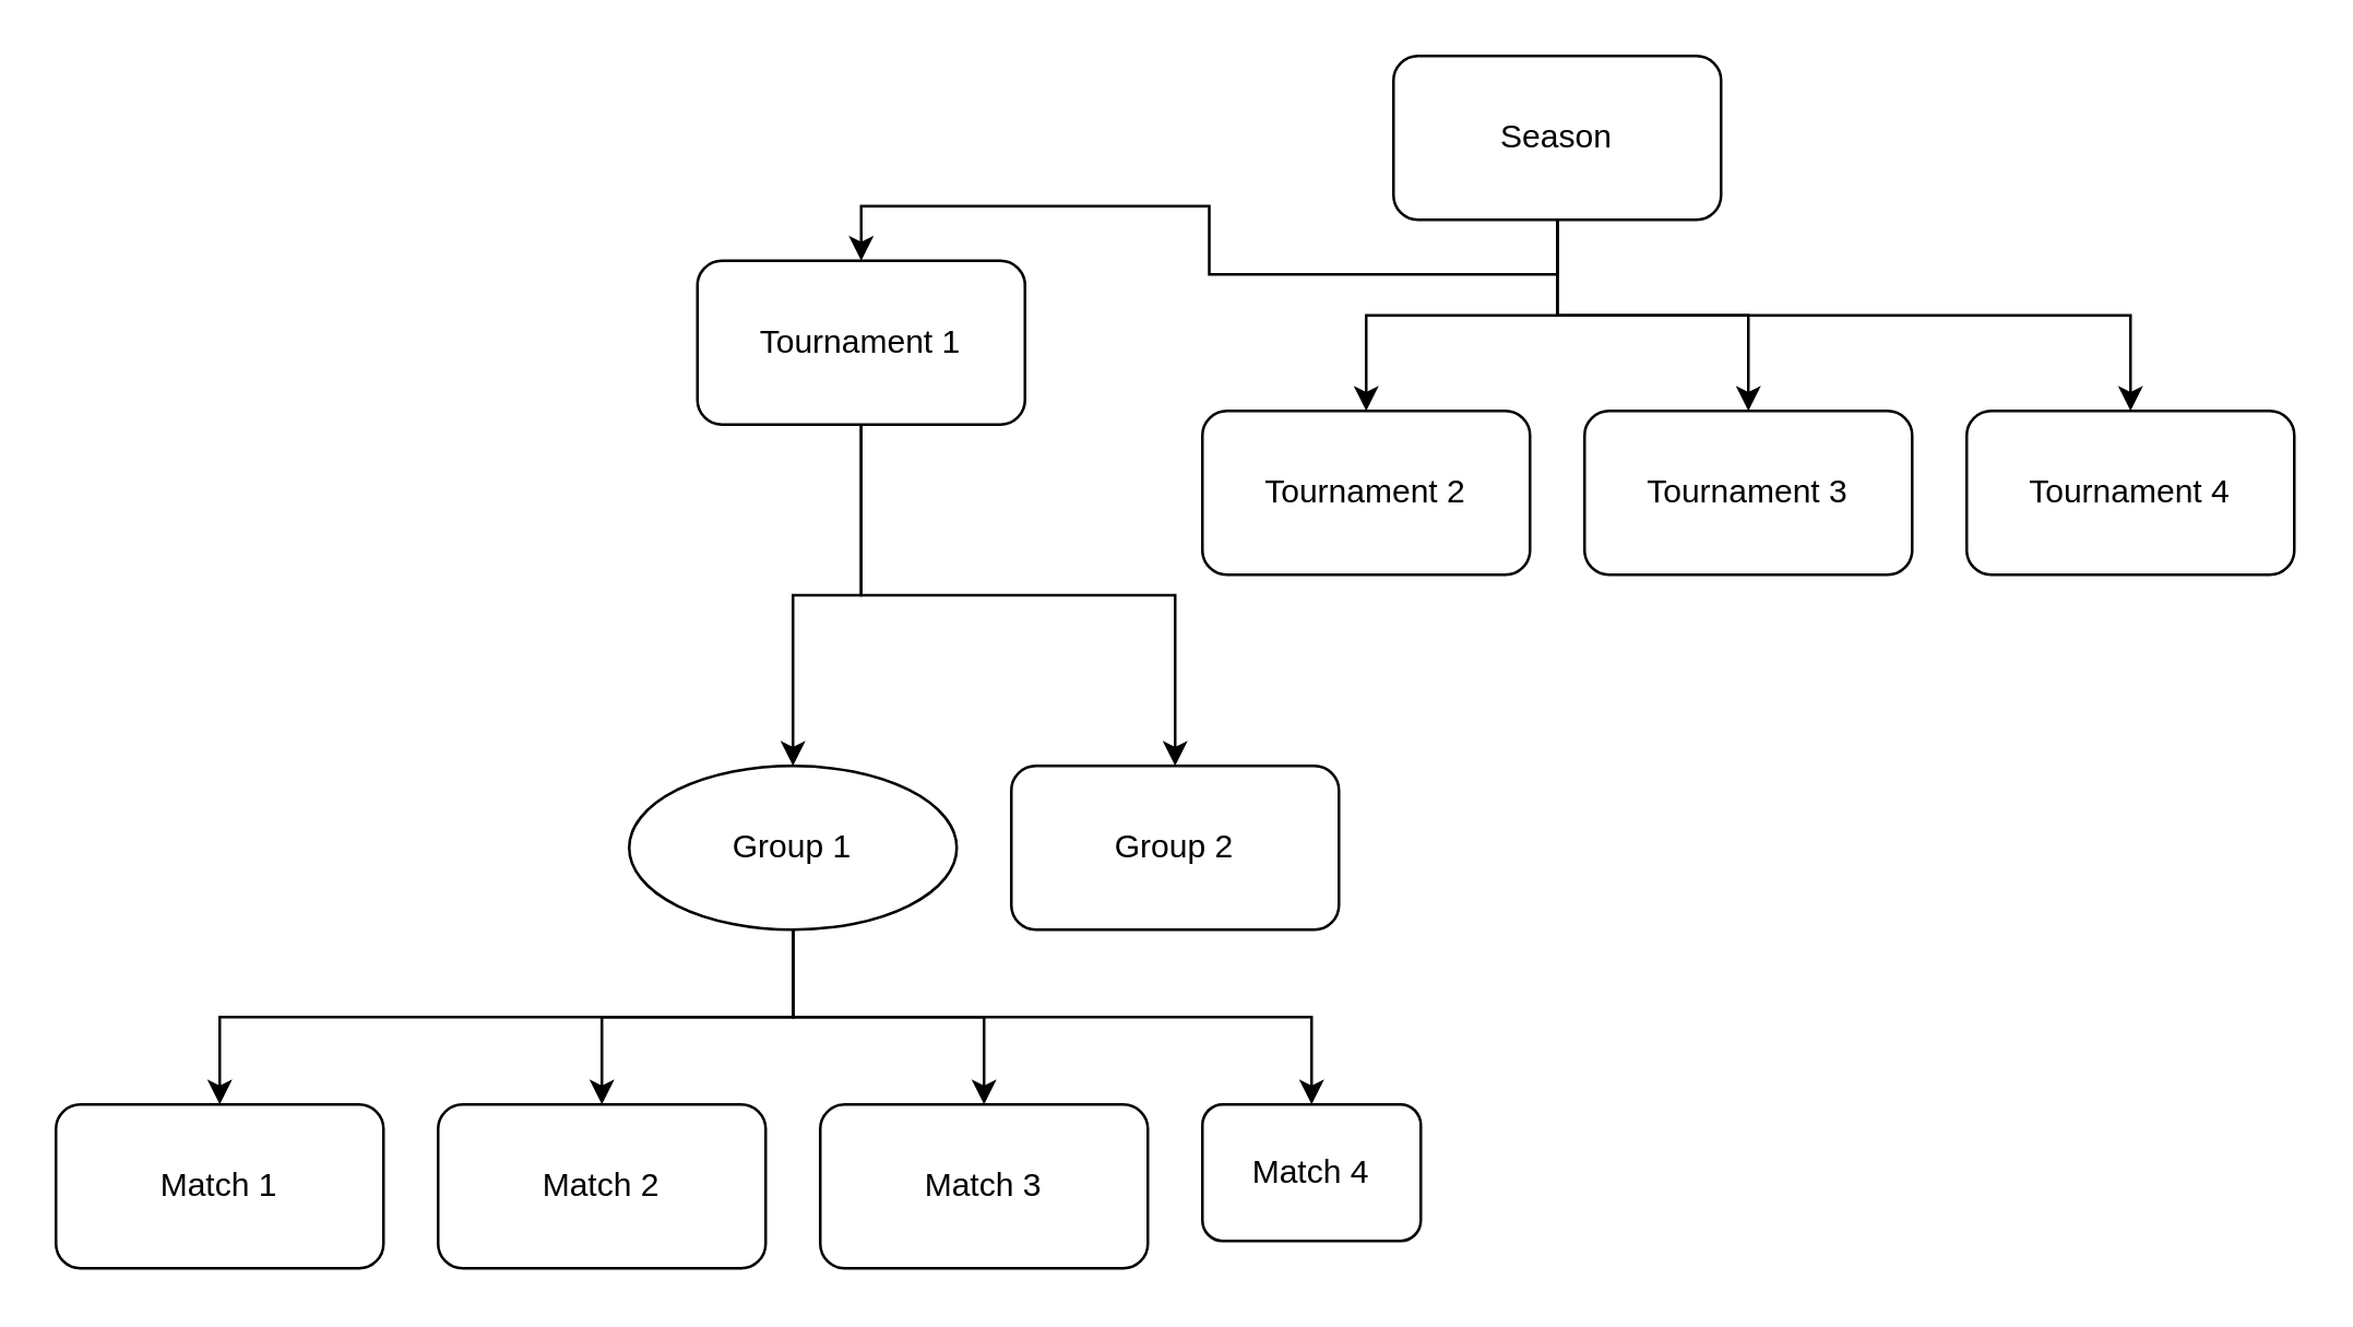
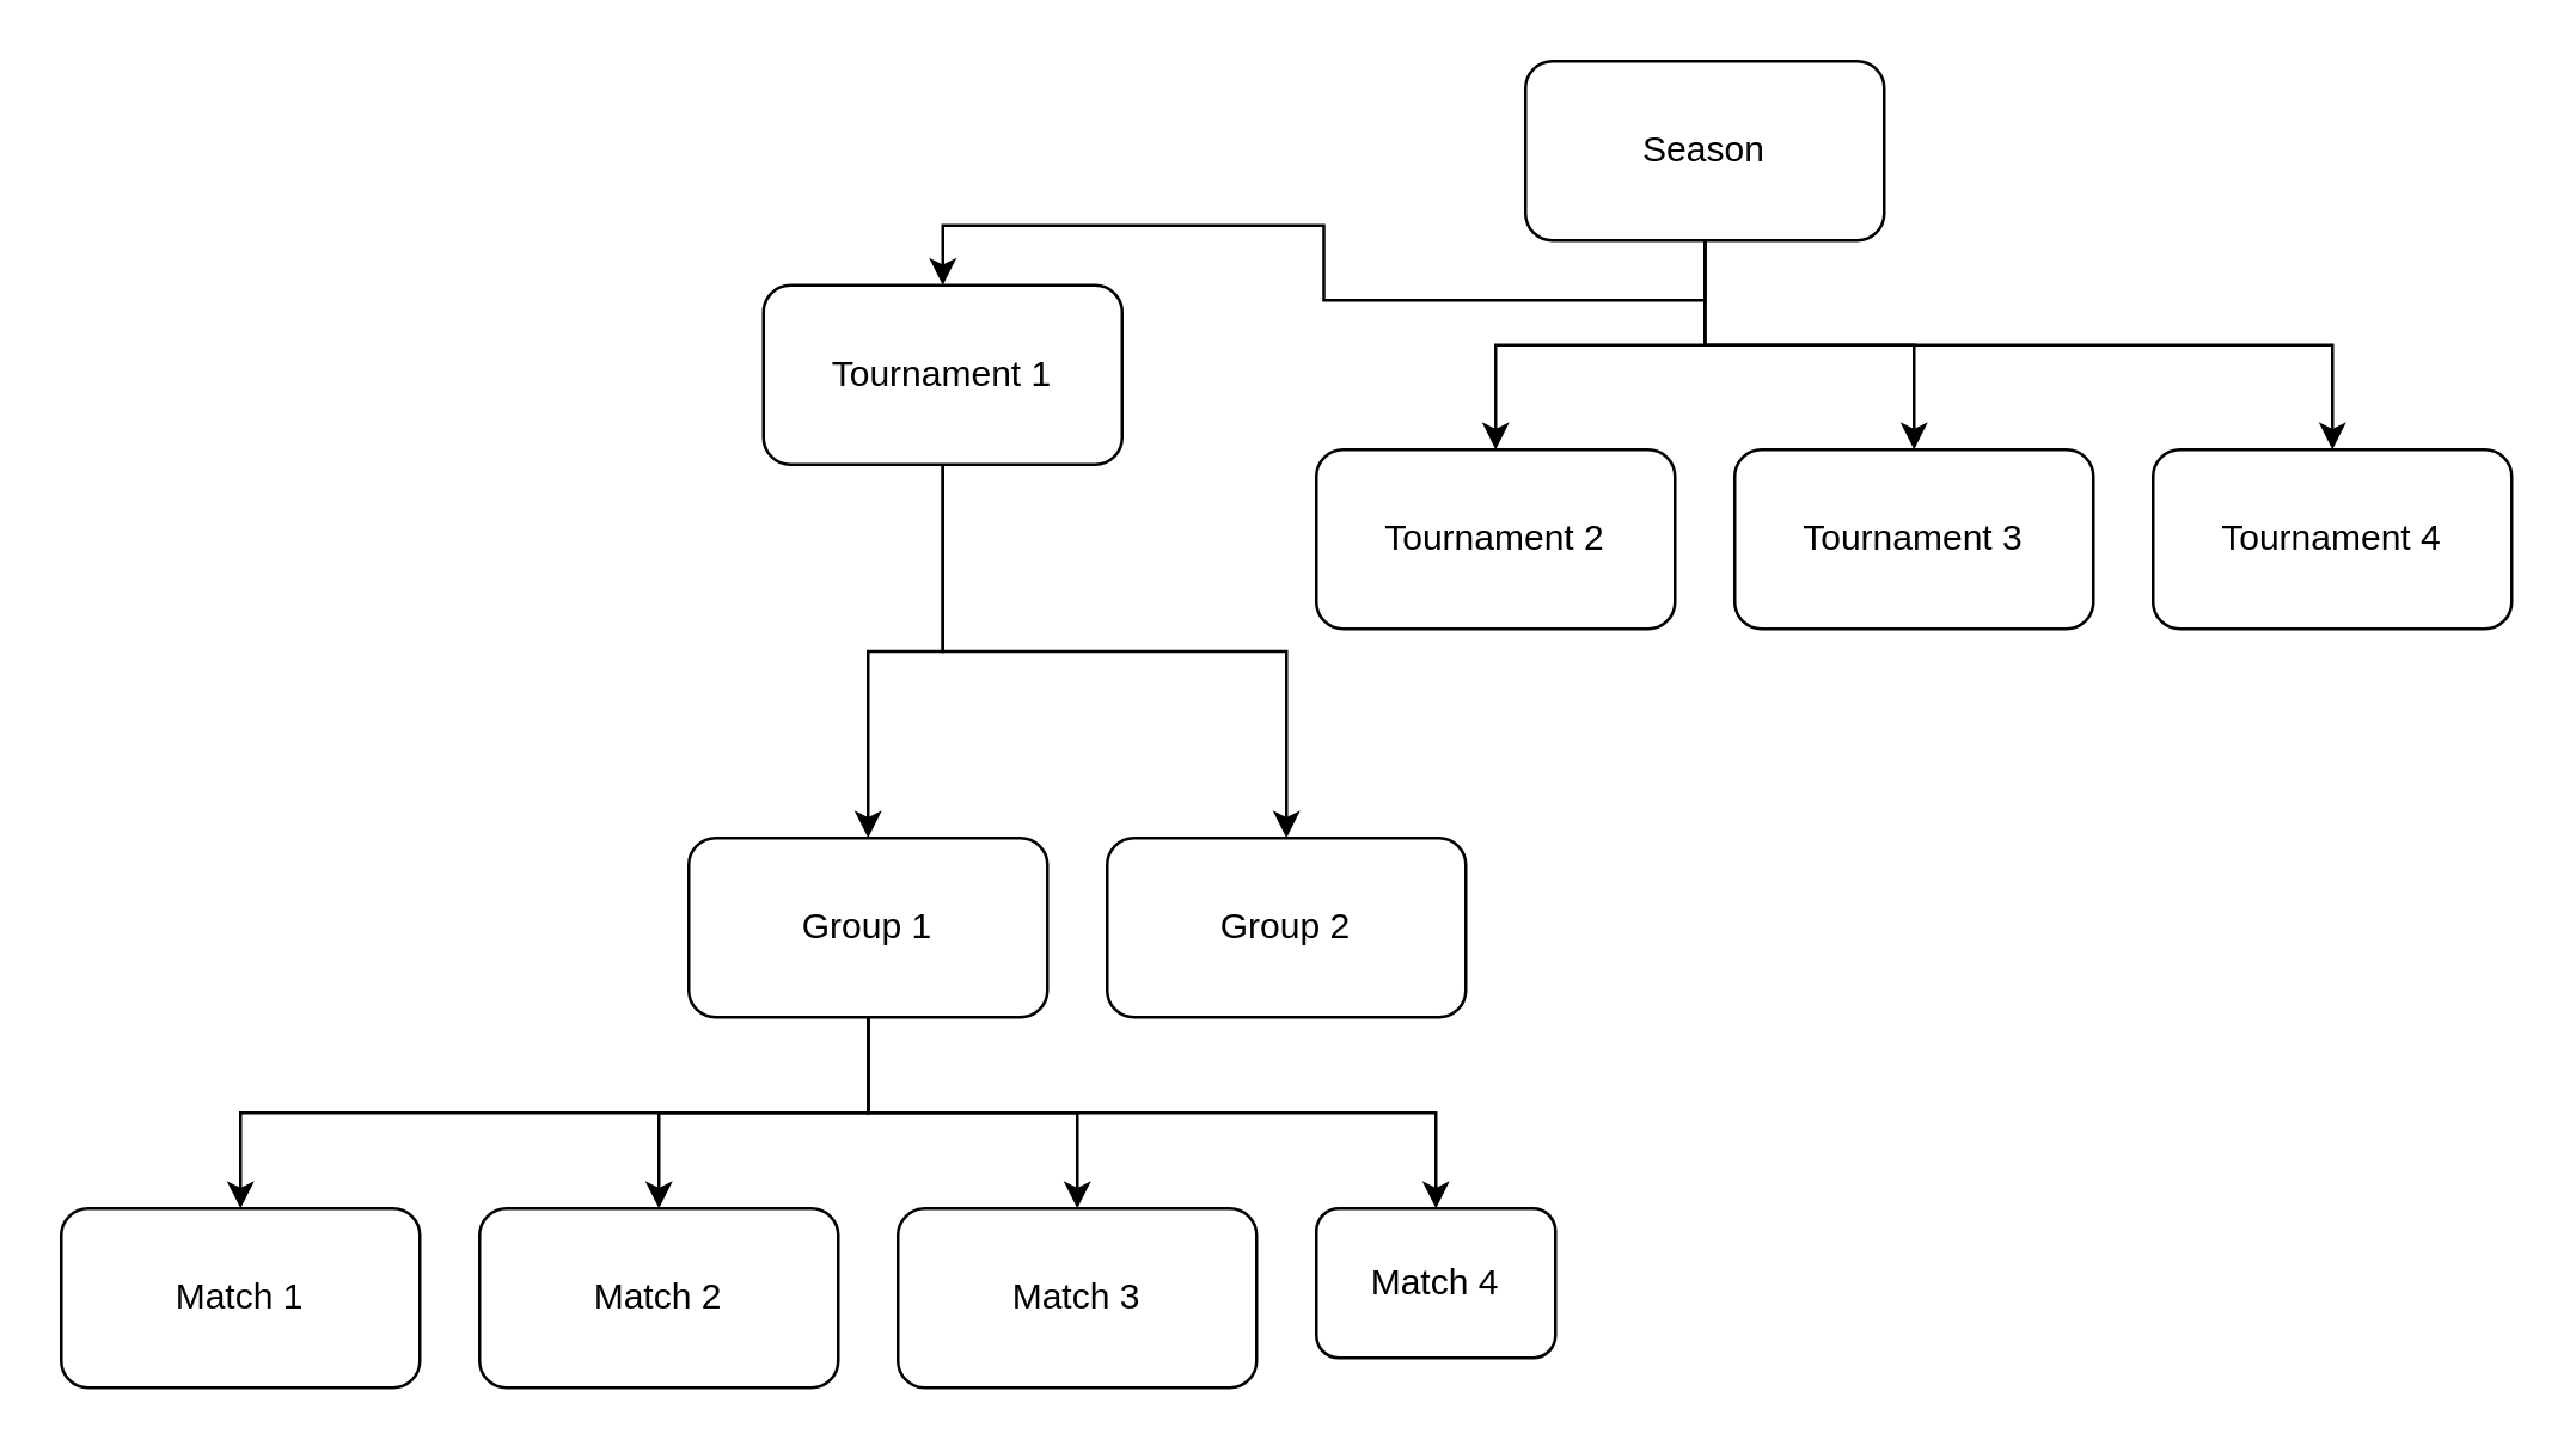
- <mxCell id="17" value="Group 1" style="ellipse;whiteSpace=wrap;html=1;" vertex="1" parent="1"><mxGeometry x="230" y="280" width="120" height="60" as="geometry" /></mxCell>
+ <mxCell id="17" value="Group 1" style="rounded=1;whiteSpace=wrap;html=1;" vertex="1" parent="1"><mxGeometry x="230" y="280" width="120" height="60" as="geometry" /></mxCell>
